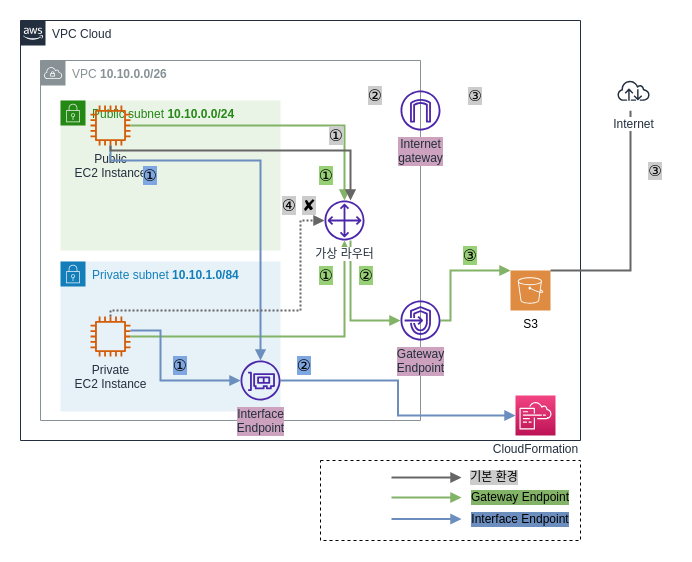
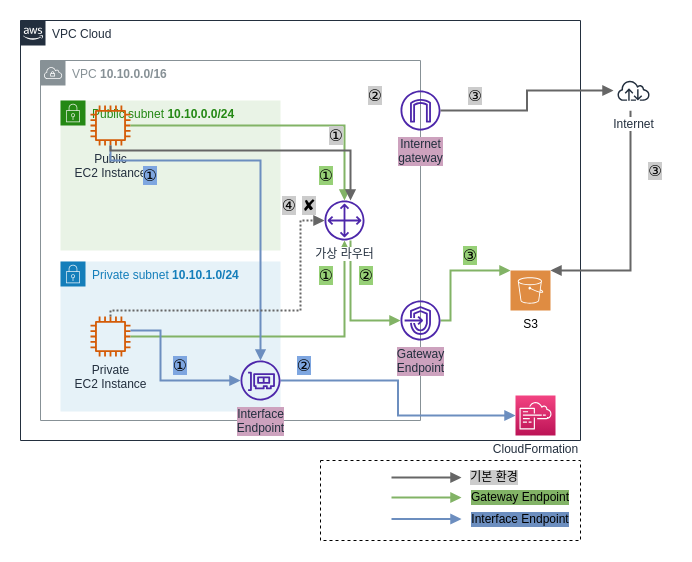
- <mxCell id="4" value="VPC &lt;b&gt;10.10.0.0/26&lt;/b&gt;" style="sketch=0;outlineConnect=0;gradientColor=none;html=1;whiteSpace=wrap;fontSize=12;fontStyle=0;shape=mxgraph.aws4.group;grIcon=mxgraph.aws4.group_vpc;strokeColor=#879196;fillColor=none;verticalAlign=top;align=left;spacingLeft=30;fontColor=#879196;dashed=0;" parent="3" vertex="1"><mxGeometry x="20" y="40" width="380" height="360" as="geometry" /></mxCell>
+ <mxCell id="4" value="VPC &lt;b&gt;10.10.0.0/16&lt;/b&gt;" style="sketch=0;outlineConnect=0;gradientColor=none;html=1;whiteSpace=wrap;fontSize=12;fontStyle=0;shape=mxgraph.aws4.group;grIcon=mxgraph.aws4.group_vpc;strokeColor=#879196;fillColor=none;verticalAlign=top;align=left;spacingLeft=30;fontColor=#879196;dashed=0;" parent="3" vertex="1"><mxGeometry x="20" y="40" width="380" height="360" as="geometry" /></mxCell>
+ <mxCell id="38" style="edgeStyle=orthogonalEdgeStyle;rounded=0;orthogonalLoop=1;jettySize=auto;html=1;strokeWidth=2;endArrow=block;endFill=1;fillColor=#f5f5f5;strokeColor=#666666;" parent="1" source="11" target="37" edge="1"><mxGeometry relative="1" as="geometry" /></mxCell>
- <mxCell id="36" style="edgeStyle=orthogonalEdgeStyle;rounded=0;orthogonalLoop=1;jettySize=auto;html=1;strokeWidth=2;endArrow=none;endFill=1;fillColor=#f5f5f5;strokeColor=#666666;" parent="1" source="37" target="14" edge="1"><mxGeometry relative="1" as="geometry"><Array as="points"><mxPoint x="630" y="270" /></Array></mxGeometry></mxCell>
+ <mxCell id="36" style="edgeStyle=orthogonalEdgeStyle;rounded=0;orthogonalLoop=1;jettySize=auto;html=1;strokeWidth=2;endArrow=block;endFill=1;fillColor=#f5f5f5;strokeColor=#666666;" parent="1" source="37" target="14" edge="1"><mxGeometry relative="1" as="geometry"><Array as="points"><mxPoint x="630" y="270" /></Array></mxGeometry></mxCell>
- <mxCell id="8" value="Private subnet &lt;b&gt;10.10.1.0/84&lt;/b&gt;" style="points=[[0,0],[0.25,0],[0.5,0],[0.75,0],[1,0],[1,0.25],[1,0.5],[1,0.75],[1,1],[0.75,1],[0.5,1],[0.25,1],[0,1],[0,0.75],[0,0.5],[0,0.25]];outlineConnect=0;gradientColor=none;html=1;whiteSpace=wrap;fontSize=12;fontStyle=0;container=1;pointerEvents=0;collapsible=0;recursiveResize=0;shape=mxgraph.aws4.group;grIcon=mxgraph.aws4.group_security_group;grStroke=0;strokeColor=#147EBA;fillColor=#E6F2F8;verticalAlign=top;align=left;spacingLeft=30;fontColor=#147EBA;dashed=0;" parent="3" vertex="1"><mxGeometry x="40" y="241" width="220" height="150" as="geometry" /></mxCell>
+ <mxCell id="8" value="Private subnet &lt;b&gt;10.10.1.0/24&lt;/b&gt;" style="points=[[0,0],[0.25,0],[0.5,0],[0.75,0],[1,0],[1,0.25],[1,0.5],[1,0.75],[1,1],[0.75,1],[0.5,1],[0.25,1],[0,1],[0,0.75],[0,0.5],[0,0.25]];outlineConnect=0;gradientColor=none;html=1;whiteSpace=wrap;fontSize=12;fontStyle=0;container=1;pointerEvents=0;collapsible=0;recursiveResize=0;shape=mxgraph.aws4.group;grIcon=mxgraph.aws4.group_security_group;grStroke=0;strokeColor=#147EBA;fillColor=#E6F2F8;verticalAlign=top;align=left;spacingLeft=30;fontColor=#147EBA;dashed=0;" parent="3" vertex="1"><mxGeometry x="40" y="241" width="220" height="150" as="geometry" /></mxCell>
